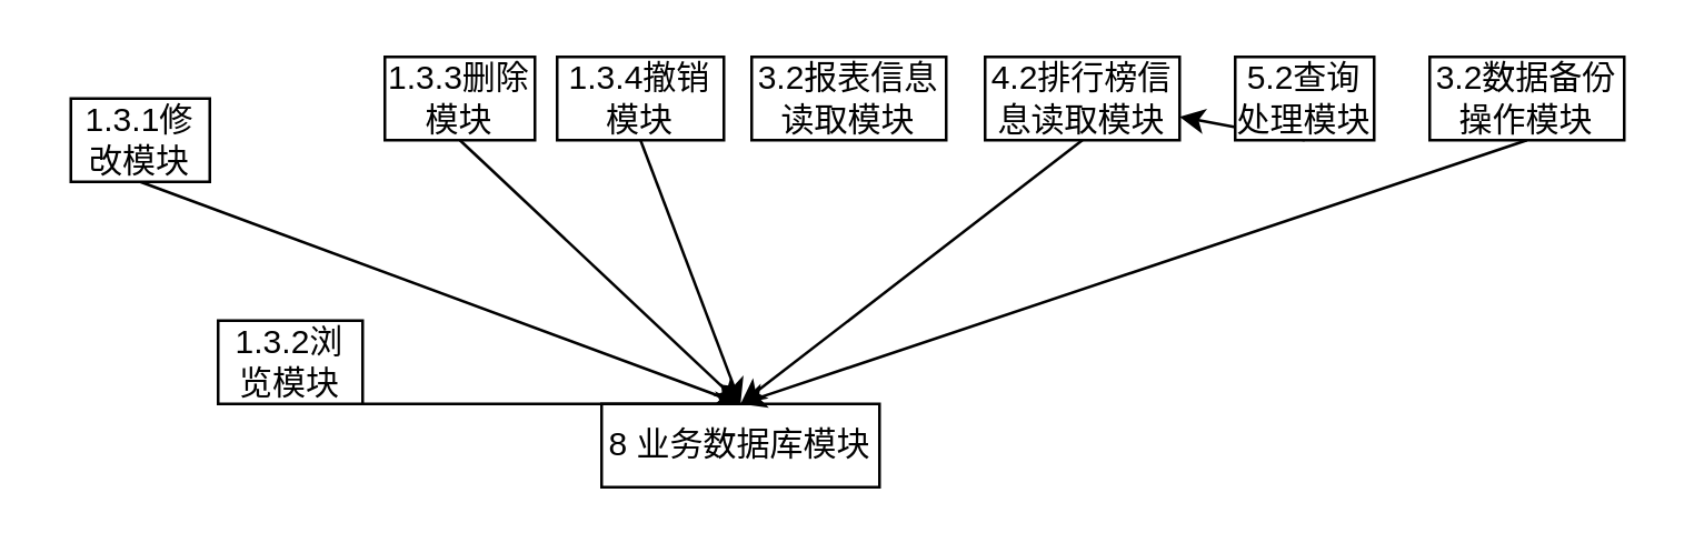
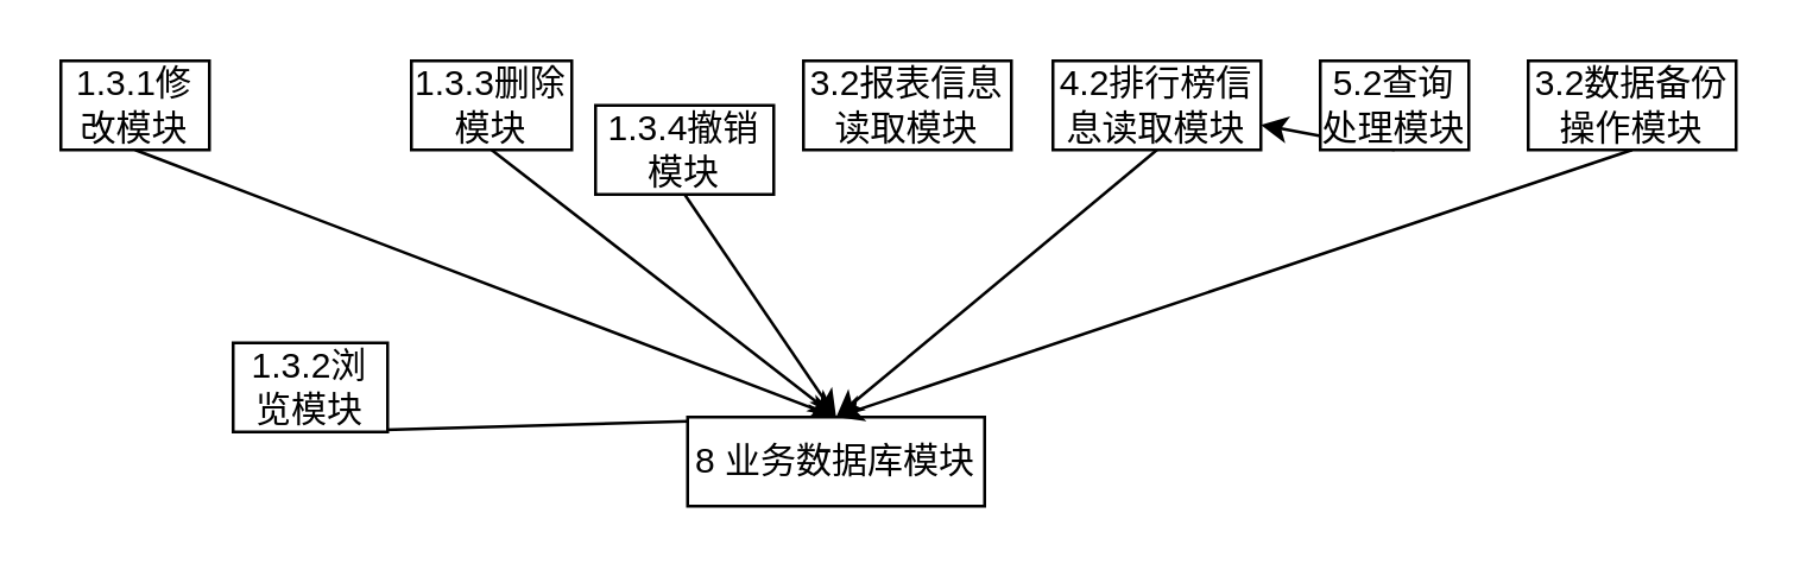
- <mxCell id="9" value="1.3.4撤销模块" style="rounded=0;whiteSpace=wrap;html=1;" vertex="1" parent="1"><mxGeometry x="200" y="20" width="60" height="30" as="geometry" /></mxCell>
+ <mxCell id="9" value="1.3.4撤销模块" style="rounded=0;whiteSpace=wrap;html=1;" vertex="1" parent="1"><mxGeometry x="200" y="35" width="60" height="30" as="geometry" /></mxCell>
- <mxCell id="7" value="1.3.1修改模块" style="rounded=0;whiteSpace=wrap;html=1;" vertex="1" parent="1"><mxGeometry x="25" y="35" width="50" height="30" as="geometry" /></mxCell>
+ <mxCell id="7" value="1.3.1修改模块" style="rounded=0;whiteSpace=wrap;html=1;" vertex="1" parent="1"><mxGeometry x="20" y="20" width="50" height="30" as="geometry" /></mxCell>
- <mxCell id="10" value="8 业务数据库模块" style="rounded=0;whiteSpace=wrap;html=1;" vertex="1" parent="1"><mxGeometry x="216" y="145" width="100" height="30" as="geometry" /></mxCell>
+ <mxCell id="10" value="8 业务数据库模块" style="rounded=0;whiteSpace=wrap;html=1;" vertex="1" parent="1"><mxGeometry x="231" y="140" width="100" height="30" as="geometry" /></mxCell>
